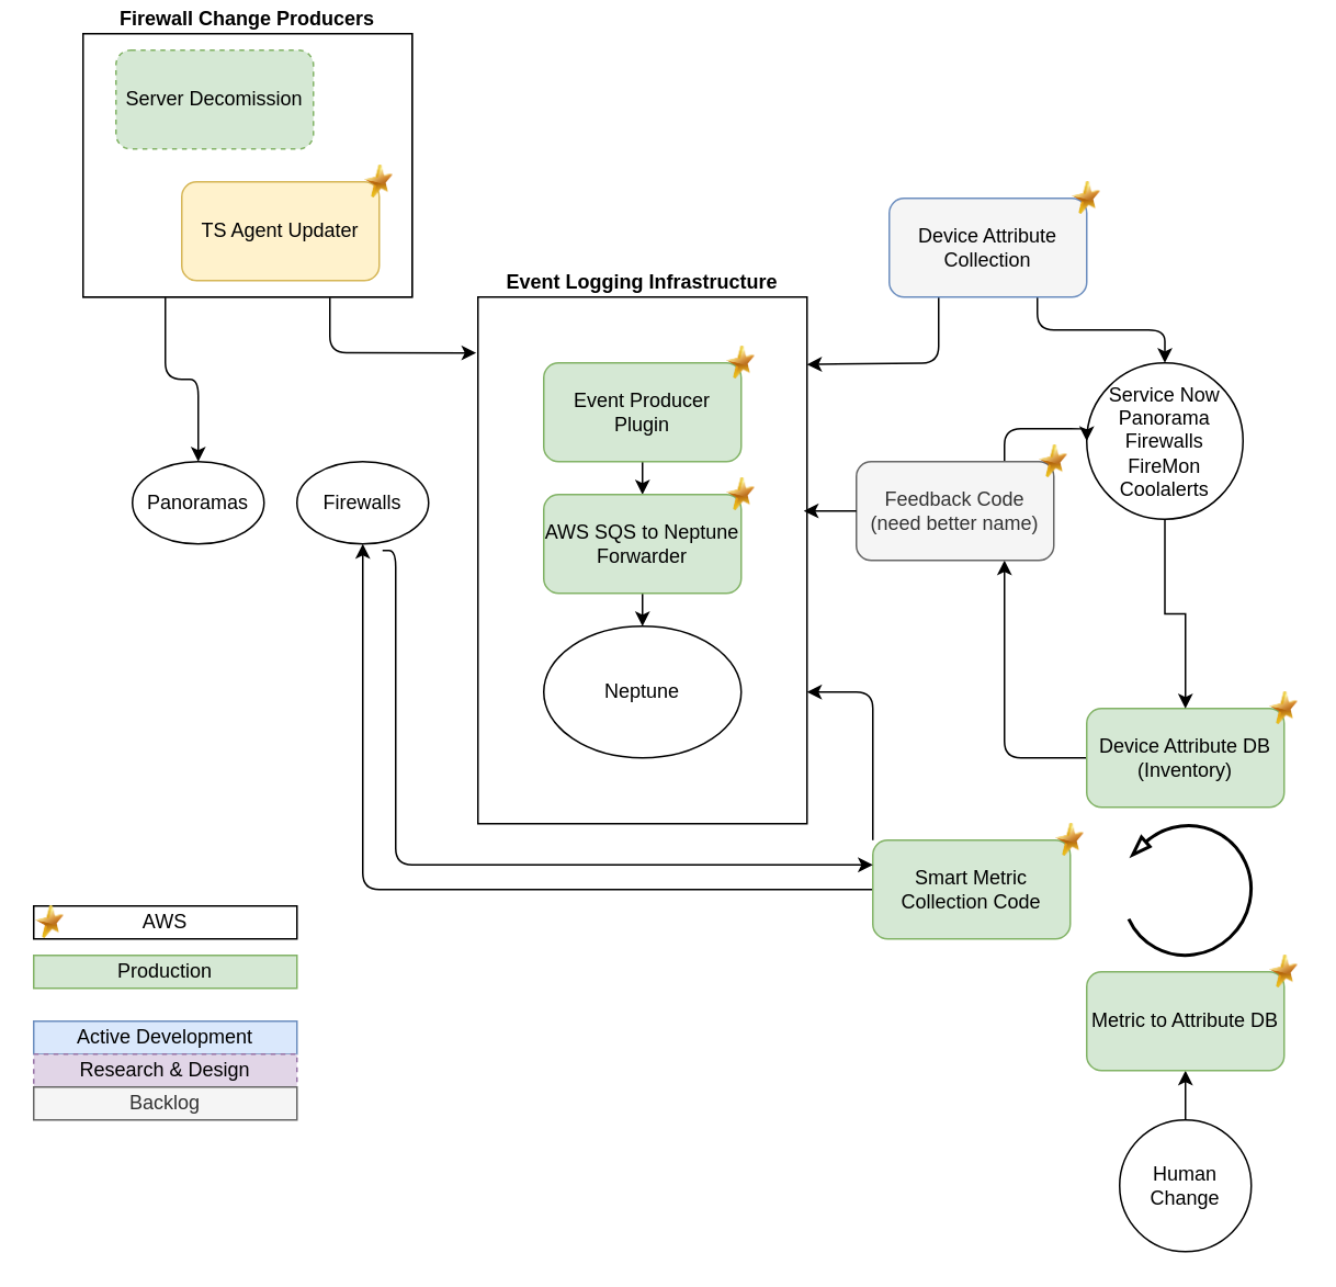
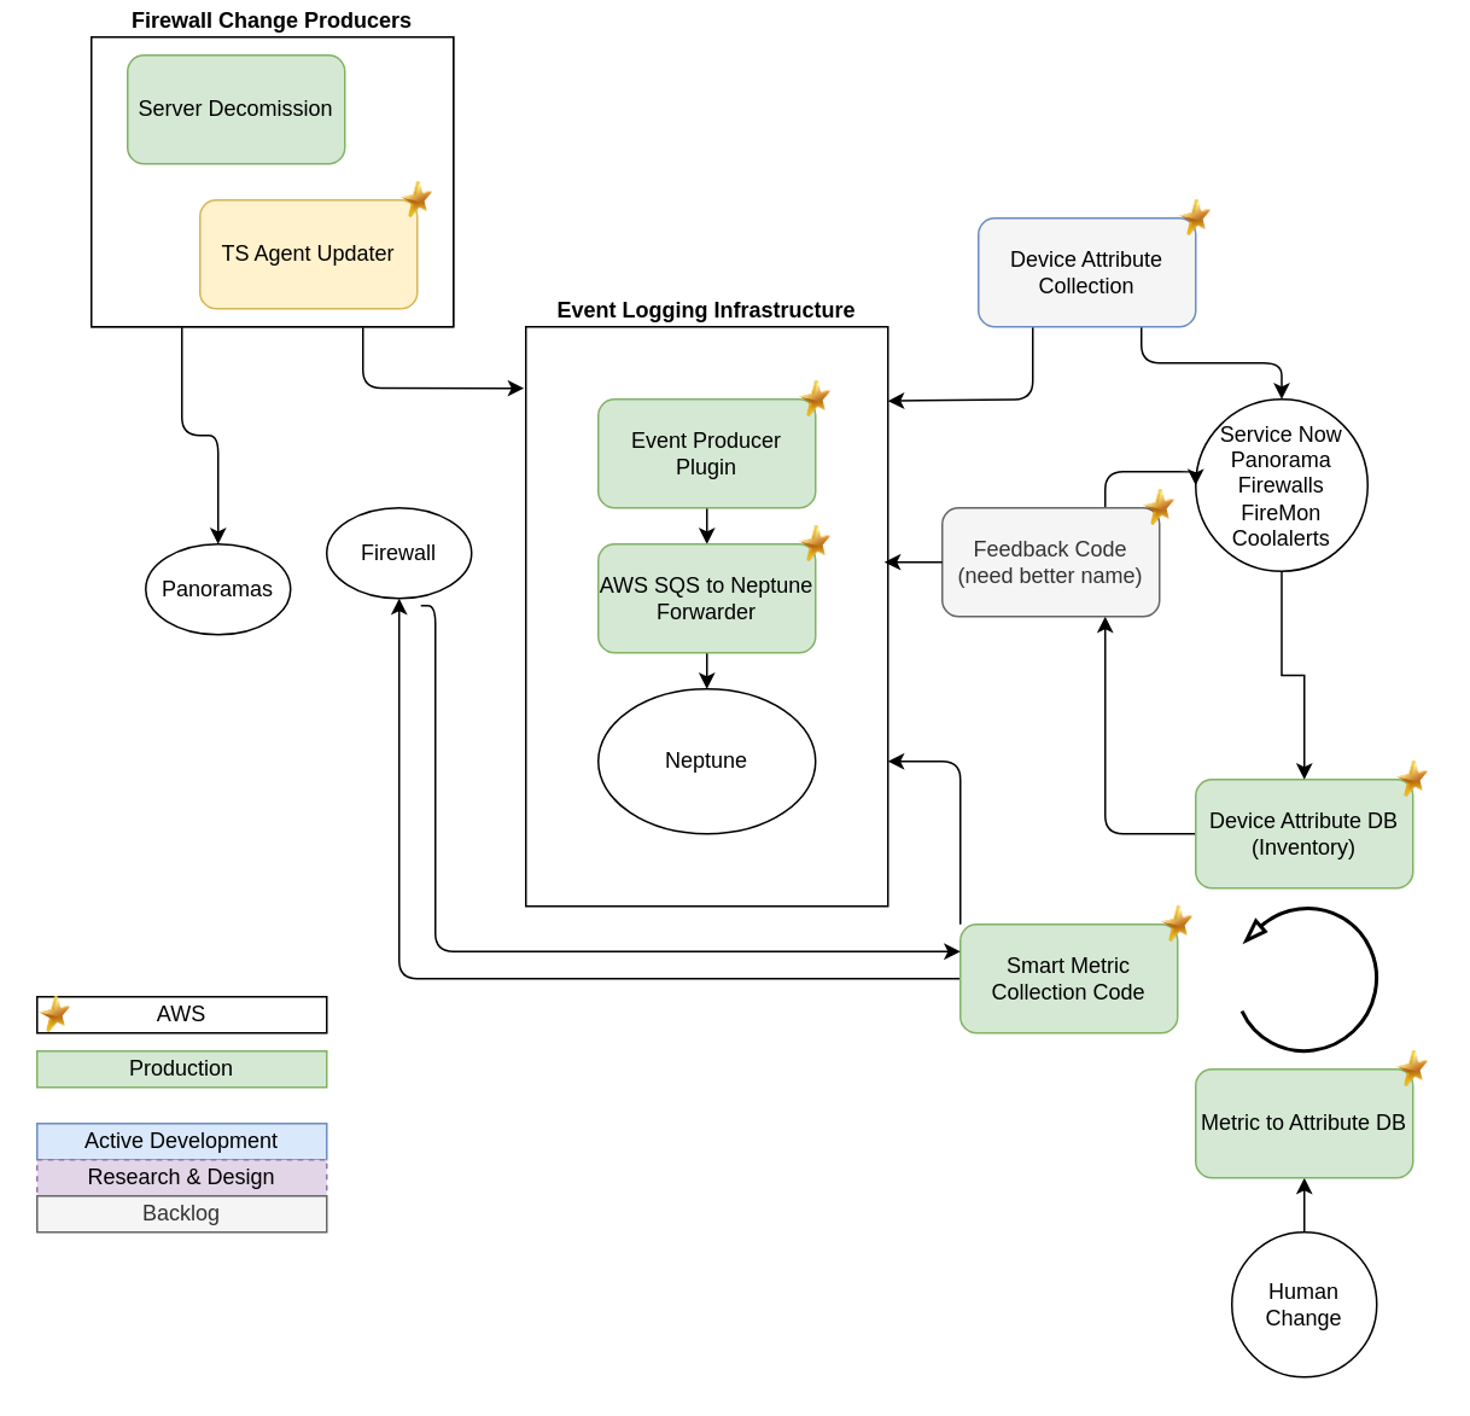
- <mxCell id="37" value="Server Decomission" style="rounded=1;whiteSpace=wrap;html=1;fillColor=#d5e8d4;strokeColor=#82b366;dashed=1;" vertex="1" parent="34"><mxGeometry x="20" y="10" width="120" height="60" as="geometry" /></mxCell>
+ <mxCell id="37" value="Server Decomission" style="rounded=1;whiteSpace=wrap;html=1;fillColor=#d5e8d4;strokeColor=#82b366;" vertex="1" parent="34"><mxGeometry x="20" y="10" width="120" height="60" as="geometry" /></mxCell>
- <mxCell id="29" value="Panoramas" style="ellipse;whiteSpace=wrap;html=1;" vertex="1" parent="1"><mxGeometry x="80" y="280" width="80" height="50" as="geometry" /></mxCell>
+ <mxCell id="29" value="Panoramas" style="ellipse;whiteSpace=wrap;html=1;" vertex="1" parent="1"><mxGeometry x="80" y="300" width="80" height="50" as="geometry" /></mxCell>
- <mxCell id="31" value="Firewalls" style="ellipse;whiteSpace=wrap;html=1;" vertex="1" parent="1"><mxGeometry x="180" y="280" width="80" height="50" as="geometry" /></mxCell>
+ <mxCell id="31" value="Firewall" style="ellipse;whiteSpace=wrap;html=1;" vertex="1" parent="1"><mxGeometry x="180" y="280" width="80" height="50" as="geometry" /></mxCell>
